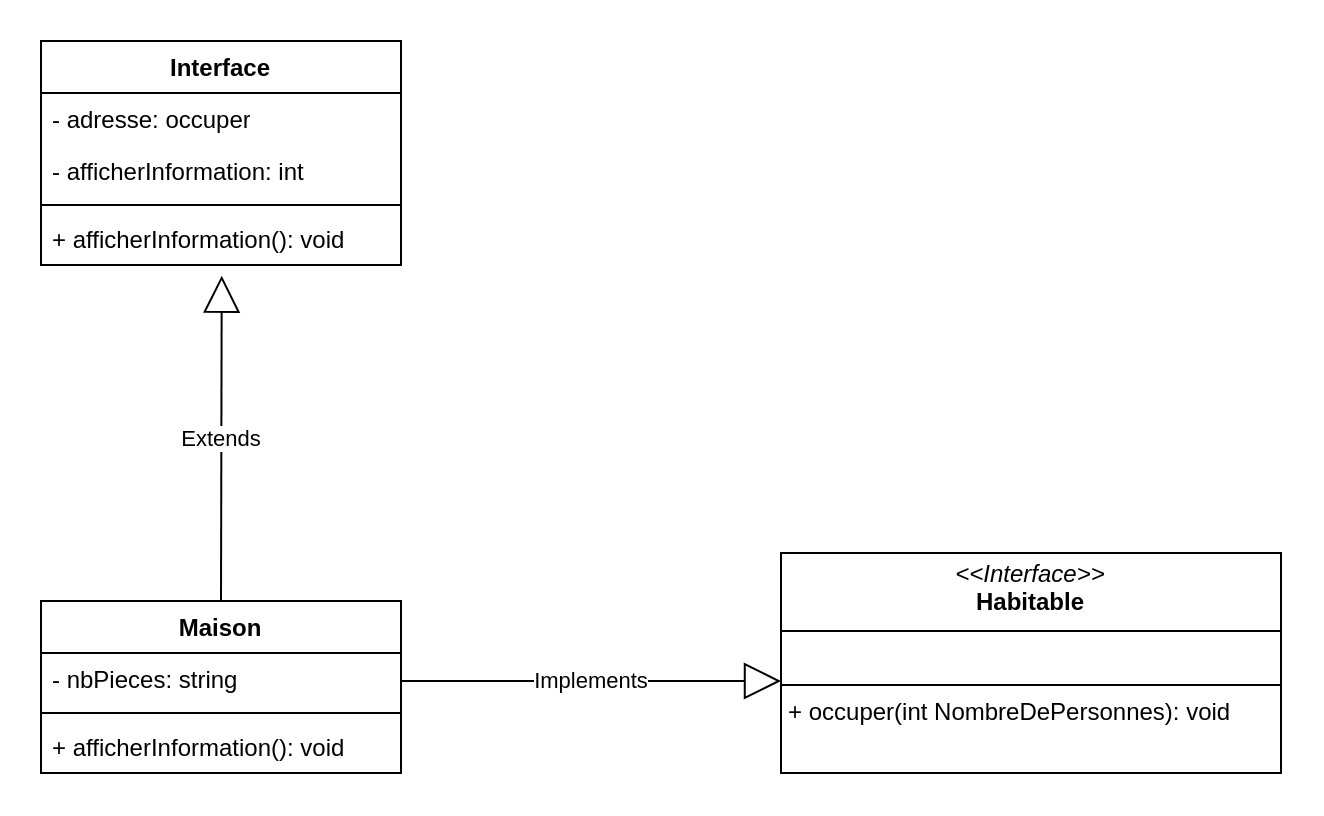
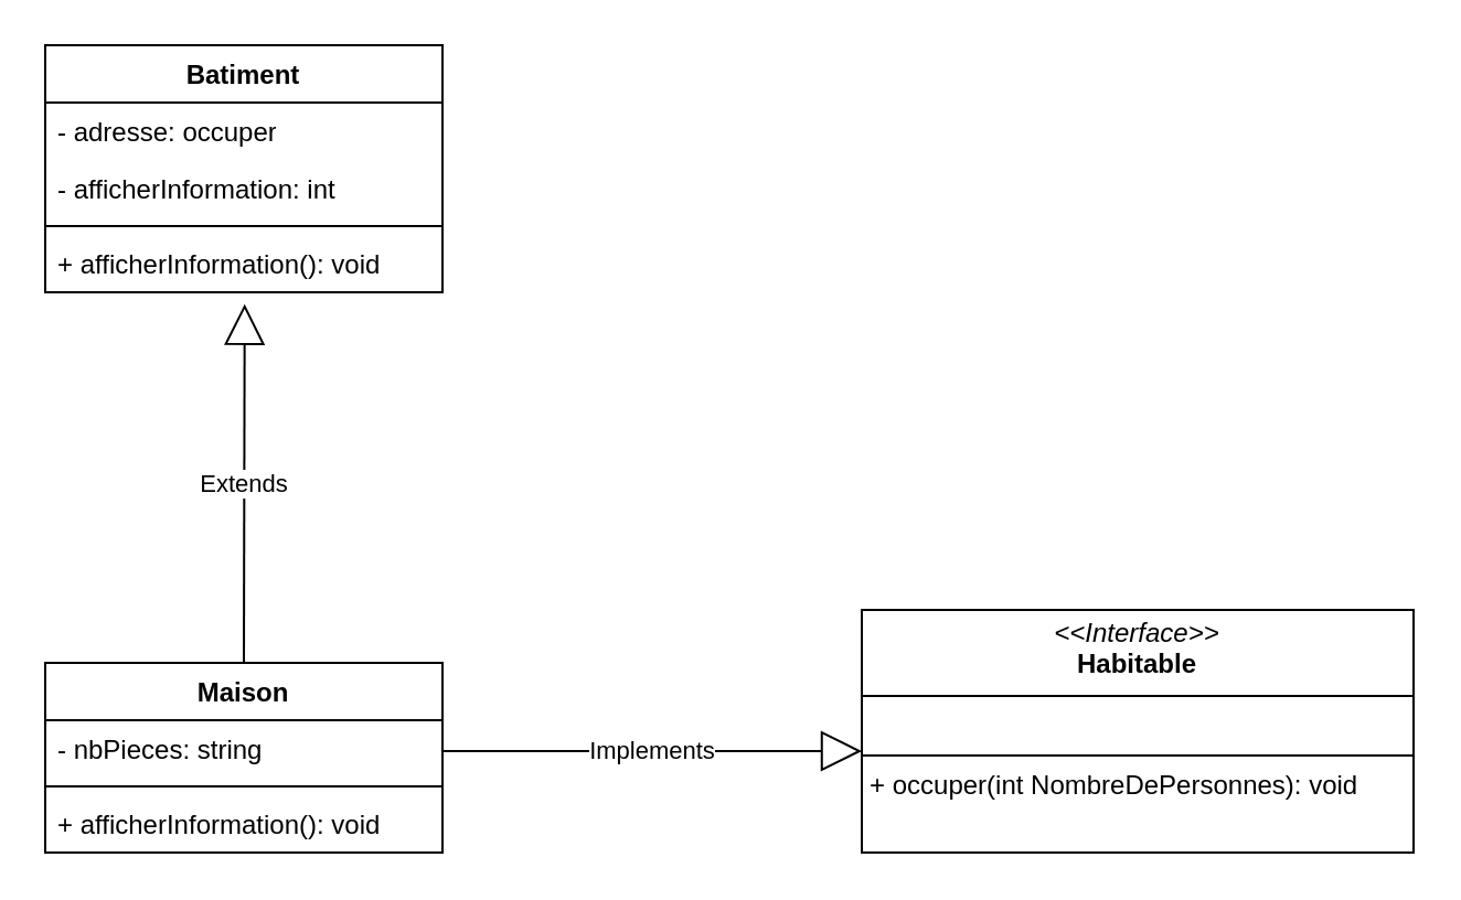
- <mxCell id="2" value="Interface" style="swimlane;fontStyle=1;align=center;verticalAlign=top;childLayout=stackLayout;horizontal=1;startSize=26;horizontalStack=0;resizeParent=1;resizeParentMax=0;resizeLast=0;collapsible=1;marginBottom=0;whiteSpace=wrap;html=1;" vertex="1" parent="1"><mxGeometry x="20" y="20" width="180" height="112" as="geometry" /></mxCell>
+ <mxCell id="2" value="Batiment" style="swimlane;fontStyle=1;align=center;verticalAlign=top;childLayout=stackLayout;horizontal=1;startSize=26;horizontalStack=0;resizeParent=1;resizeParentMax=0;resizeLast=0;collapsible=1;marginBottom=0;whiteSpace=wrap;html=1;" vertex="1" parent="1"><mxGeometry x="20" y="20" width="180" height="112" as="geometry" /></mxCell>
